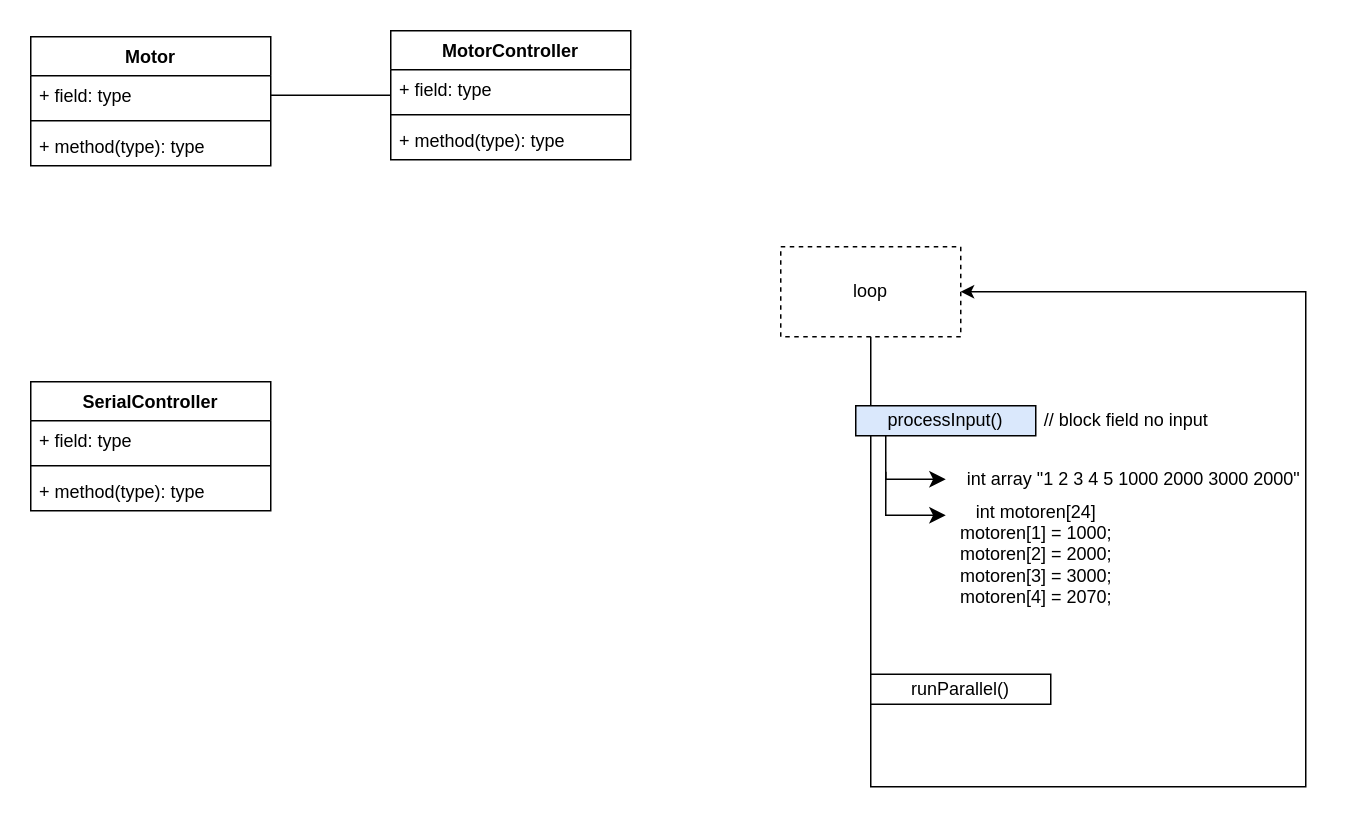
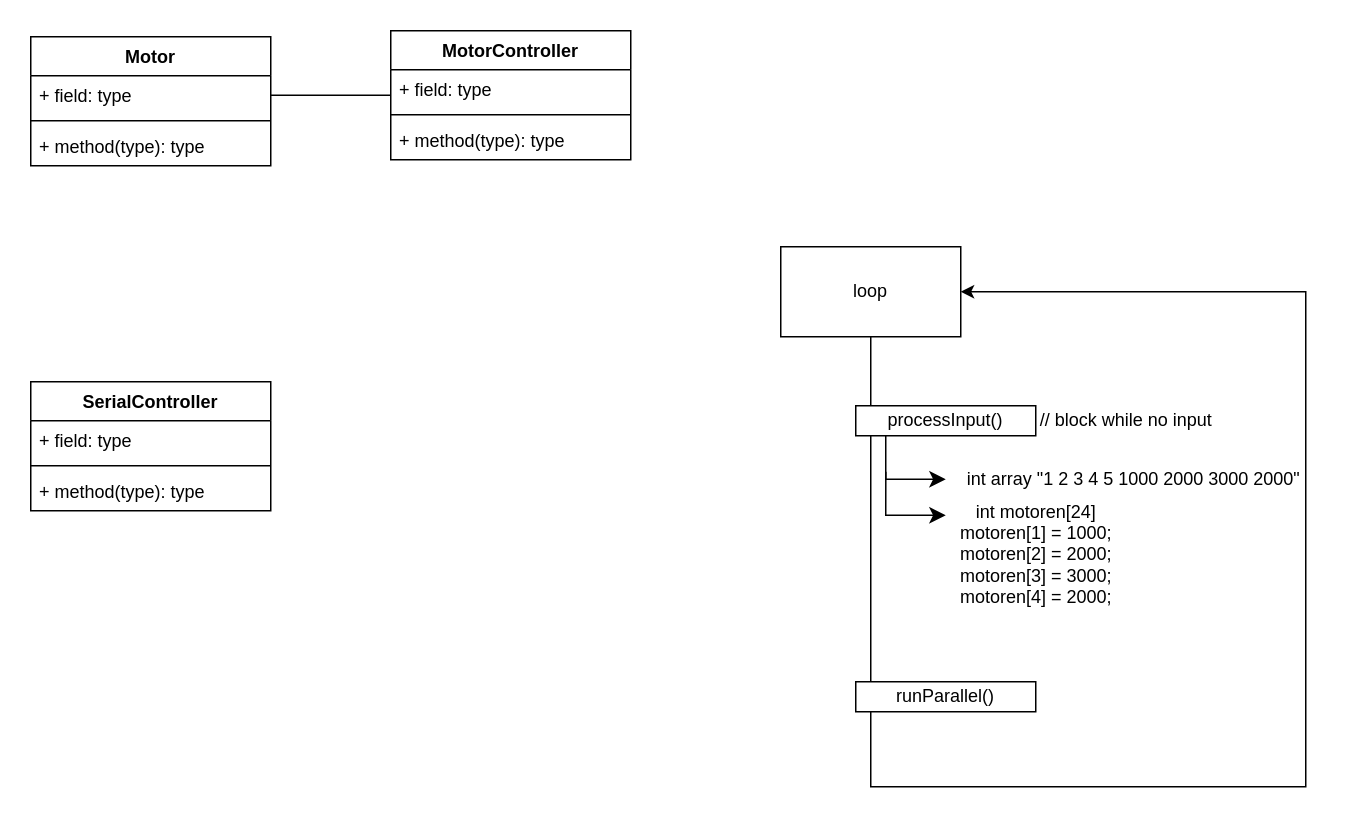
- <mxCell id="15" value="loop" style="whiteSpace=wrap;html=1;dashed=1;" vertex="1" parent="1"><mxGeometry x="520" y="164" width="120" height="60" as="geometry" /></mxCell>
+ <mxCell id="15" value="loop" style="whiteSpace=wrap;html=1;" vertex="1" parent="1"><mxGeometry x="520" y="164" width="120" height="60" as="geometry" /></mxCell>
- <mxCell id="17" value="processInput()" style="whiteSpace=wrap;html=1;fillColor=#dae8fc;" vertex="1" parent="1"><mxGeometry x="570" y="270" width="120" height="20" as="geometry" /></mxCell>
+ <mxCell id="17" value="processInput()" style="whiteSpace=wrap;html=1;" vertex="1" parent="1"><mxGeometry x="570" y="270" width="120" height="20" as="geometry" /></mxCell>
- <mxCell id="23" value="// block field no input" style="text;html=1;align=center;verticalAlign=middle;resizable=0;points=[];autosize=1;strokeColor=none;fillColor=none;" vertex="1" parent="1"><mxGeometry x="680" y="265" width="140" height="30" as="geometry" /></mxCell>
+ <mxCell id="23" value="// block while no input" style="text;html=1;align=center;verticalAlign=middle;resizable=0;points=[];autosize=1;strokeColor=none;fillColor=none;" vertex="1" parent="1"><mxGeometry x="680" y="265" width="140" height="30" as="geometry" /></mxCell>
- <mxCell id="22" value="int motoren[24]&lt;br&gt;motoren[1] = 1000;&lt;br&gt;motoren[2] = 2000;&lt;br&gt;motoren[3] = 3000;&lt;br&gt;motoren[4] = 2070;" style="text;html=1;align=center;verticalAlign=middle;resizable=0;points=[];autosize=1;strokeColor=none;fillColor=none;" vertex="1" parent="1"><mxGeometry x="630" y="324" width="120" height="90" as="geometry" /></mxCell>
+ <mxCell id="22" value="int motoren[24]&lt;br&gt;motoren[1] = 1000;&lt;br&gt;motoren[2] = 2000;&lt;br&gt;motoren[3] = 3000;&lt;br&gt;motoren[4] = 2000;" style="text;html=1;align=center;verticalAlign=middle;resizable=0;points=[];autosize=1;strokeColor=none;fillColor=none;" vertex="1" parent="1"><mxGeometry x="630" y="324" width="120" height="90" as="geometry" /></mxCell>
- <mxCell id="18" value="runParallel()" style="whiteSpace=wrap;html=1;" vertex="1" parent="1"><mxGeometry x="580" y="449" width="120" height="20" as="geometry" /></mxCell>
+ <mxCell id="18" value="runParallel()" style="whiteSpace=wrap;html=1;" vertex="1" parent="1"><mxGeometry x="570" y="454" width="120" height="20" as="geometry" /></mxCell>
